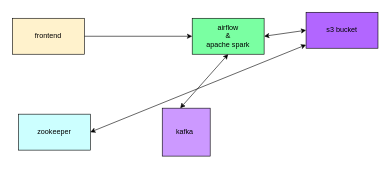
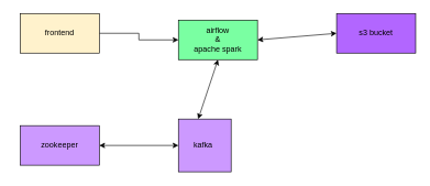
- <mxCell id="4" value="frontend" style="rounded=0;whiteSpace=wrap;html=1;fillColor=#FFF2CC;" vertex="1" parent="1"><mxGeometry x="20" y="30" width="120" height="60" as="geometry" /></mxCell>
+ <mxCell id="4" value="frontend" style="rounded=0;whiteSpace=wrap;html=1;fillColor=#FFF2CC;" vertex="1" parent="1"><mxGeometry x="30" y="20" width="120" height="60" as="geometry" /></mxCell>
- <mxCell id="5" value="airflow&lt;br&gt;&amp;amp;&lt;br&gt;apache spark" style="rounded=0;whiteSpace=wrap;html=1;fillColor=#7AFFA2;" vertex="1" parent="1"><mxGeometry x="320" y="30" width="120" height="60" as="geometry" /></mxCell>
+ <mxCell id="5" value="airflow&lt;br&gt;&amp;amp;&lt;br&gt;apache spark" style="rounded=0;whiteSpace=wrap;html=1;fillColor=#7AFFA2;" vertex="1" parent="1"><mxGeometry x="270" y="30" width="120" height="60" as="geometry" /></mxCell>
- <mxCell id="8" value="" style="endArrow=classic;startArrow=classic;html=1;rounded=0;exitX=1;exitY=0.5;exitDx=0;exitDy=0;" edge="1" parent="1" source="7" target="6"><mxGeometry width="50" height="50" relative="1" as="geometry"><mxPoint x="197" y="220" as="sourcePoint" /><mxPoint x="247" y="170" as="targetPoint" /></mxGeometry></mxCell>
+ <mxCell id="8" value="" style="endArrow=classic;startArrow=classic;html=1;rounded=0;exitX=1;exitY=0.5;exitDx=0;exitDy=0;entryX=0;entryY=0.5;entryDx=0;entryDy=0;" edge="1" parent="1" source="7" target="2"><mxGeometry width="50" height="50" relative="1" as="geometry"><mxPoint x="197" y="220" as="sourcePoint" /><mxPoint x="247" y="170" as="targetPoint" /></mxGeometry></mxCell>
- <mxCell id="7" value="zookeeper" style="rounded=0;whiteSpace=wrap;html=1;fillColor=#CCFFFF;" vertex="1" parent="1"><mxGeometry x="30" y="190" width="120" height="60" as="geometry" /></mxCell>
+ <mxCell id="7" value="zookeeper" style="rounded=0;whiteSpace=wrap;html=1;fillColor=#cc99ff;" vertex="1" parent="1"><mxGeometry x="30" y="190" width="120" height="60" as="geometry" /></mxCell>
